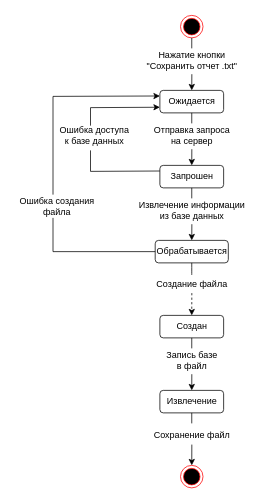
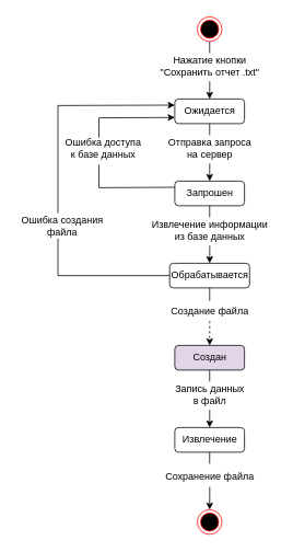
- <mxCell id="6" value="Создан" style="rounded=1;whiteSpace=wrap;html=1;" vertex="1" parent="1"><mxGeometry x="212.5" y="420" width="85" height="30" as="geometry" /></mxCell>
+ <mxCell id="6" value="Создан" style="rounded=1;whiteSpace=wrap;html=1;fillColor=#e1d5e7;" vertex="1" parent="1"><mxGeometry x="212.5" y="420" width="85" height="30" as="geometry" /></mxCell>
- <mxCell id="22" value="Запись базе&lt;br&gt;в файл" style="text;html=1;align=center;verticalAlign=middle;resizable=0;points=[];autosize=1;" vertex="1" parent="1"><mxGeometry x="205" y="465" width="100" height="30" as="geometry" /></mxCell>
+ <mxCell id="22" value="Запись данных&lt;br&gt;в файл" style="text;html=1;align=center;verticalAlign=middle;resizable=0;points=[];autosize=1;" vertex="1" parent="1"><mxGeometry x="205" y="465" width="100" height="30" as="geometry" /></mxCell>
- <mxCell id="25" value="Сохранение файл" style="text;html=1;align=center;verticalAlign=middle;resizable=0;points=[];autosize=1;" vertex="1" parent="1"><mxGeometry x="195" y="570" width="120" height="20" as="geometry" /></mxCell>
+ <mxCell id="25" value="Сохранение файла" style="text;html=1;align=center;verticalAlign=middle;resizable=0;points=[];autosize=1;" vertex="1" parent="1"><mxGeometry x="195" y="570" width="120" height="20" as="geometry" /></mxCell>
